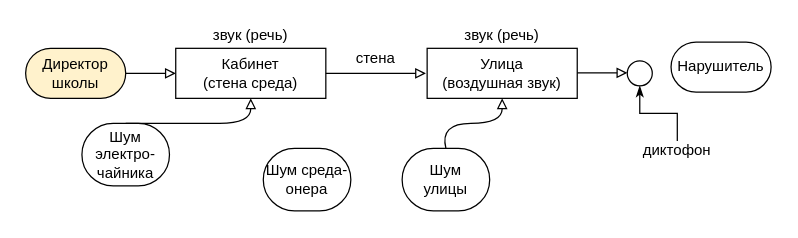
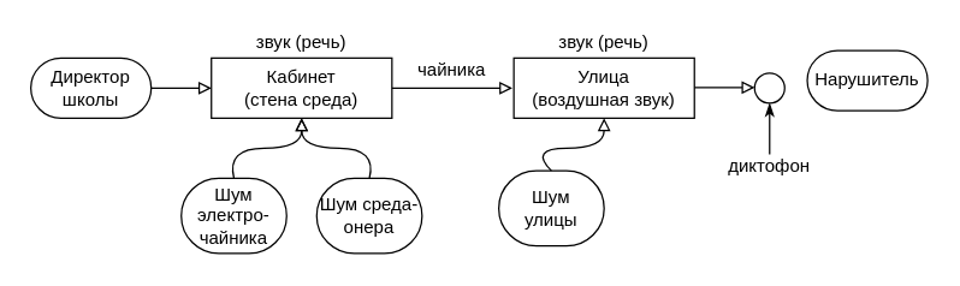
- <mxCell id="11" value="стена" style="text;html=1;strokeColor=none;fillColor=none;align=center;verticalAlign=middle;whiteSpace=wrap;rounded=0;" vertex="1" parent="1"><mxGeometry x="270" y="38" width="60" height="16" as="geometry" /></mxCell>
+ <mxCell id="11" value="чайника" style="text;html=1;strokeColor=none;fillColor=none;align=center;verticalAlign=middle;whiteSpace=wrap;rounded=0;" vertex="1" parent="1"><mxGeometry x="270" y="38" width="60" height="16" as="geometry" /></mxCell>
- <mxCell id="5" value="Директор школы" style="rounded=1;whiteSpace=wrap;html=1;arcSize=50;fillColor=#fff2cc;" vertex="1" parent="1"><mxGeometry x="20" y="38" width="80" height="40" as="geometry" /></mxCell>
+ <mxCell id="5" value="Директор школы" style="rounded=1;whiteSpace=wrap;html=1;arcSize=50;" vertex="1" parent="1"><mxGeometry x="20" y="38" width="80" height="40" as="geometry" /></mxCell>
+ <mxCell id="9" value="" style="curved=1;endArrow=block;html=1;rounded=0;endFill=0;entryX=0.5;entryY=1;entryDx=0;entryDy=0;exitX=0.5;exitY=0;exitDx=0;exitDy=0;" edge="1" parent="1" source="7" target="4"><mxGeometry width="50" height="50" relative="1" as="geometry"><mxPoint x="165" y="128" as="sourcePoint" /><mxPoint x="210" y="88" as="targetPoint" /><Array as="points"><mxPoint x="250" y="98" /><mxPoint x="200" y="98" /></Array></mxGeometry></mxCell>
- <mxCell id="20" value="диктофон" style="text;html=1;strokeColor=none;fillColor=none;align=center;verticalAlign=middle;whiteSpace=wrap;rounded=0;" vertex="1" parent="1"><mxGeometry x="481" y="112" width="120" height="16" as="geometry" /></mxCell>
+ <mxCell id="20" value="диктофон" style="text;html=1;strokeColor=none;fillColor=none;align=center;verticalAlign=middle;whiteSpace=wrap;rounded=0;" vertex="1" parent="1"><mxGeometry x="451" y="102" width="120" height="16" as="geometry" /></mxCell>
- <mxCell id="6" value="Шум электро-чайника" style="rounded=1;whiteSpace=wrap;html=1;arcSize=50;" vertex="1" parent="1"><mxGeometry x="65" y="98" width="70" height="50" as="geometry" /></mxCell>
+ <mxCell id="6" value="Шум электро-чайника" style="rounded=1;whiteSpace=wrap;html=1;arcSize=50;" vertex="1" parent="1"><mxGeometry x="120" y="118" width="70" height="50" as="geometry" /></mxCell>
- <mxCell id="14" value="Шум &lt;br&gt;улицы" style="rounded=1;whiteSpace=wrap;html=1;arcSize=50;" vertex="1" parent="1"><mxGeometry x="321" y="118" width="70" height="50" as="geometry" /></mxCell>
+ <mxCell id="14" value="Шум &lt;br&gt;улицы" style="rounded=1;whiteSpace=wrap;html=1;arcSize=50;" vertex="1" parent="1"><mxGeometry x="331" y="113" width="70" height="50" as="geometry" /></mxCell>
